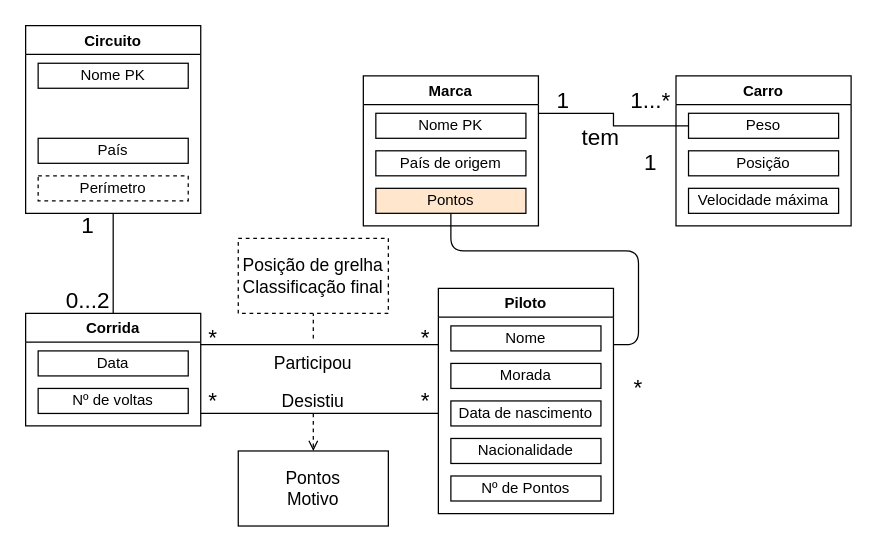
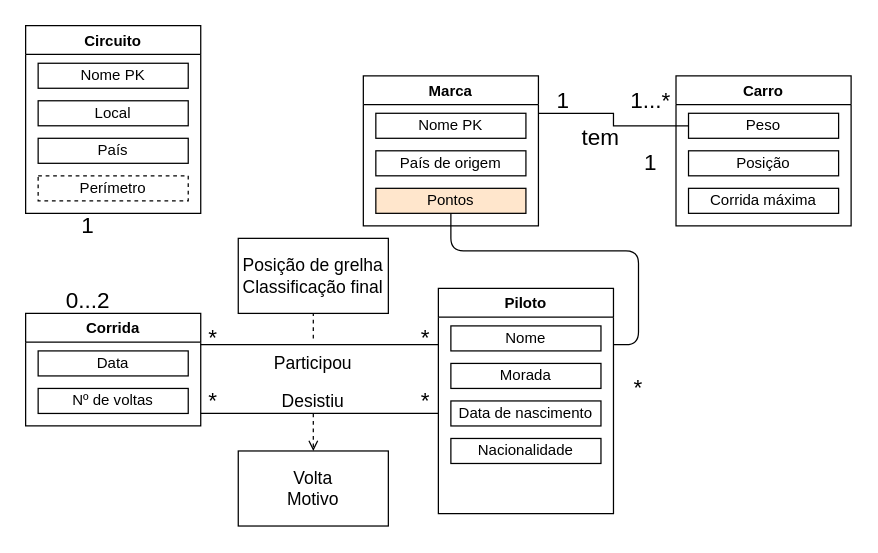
+ <mxCell id="41" value="Local" style="rounded=0;whiteSpace=wrap;html=1;" vertex="1" parent="40"><mxGeometry x="10" y="60" width="120" height="20" as="geometry" /></mxCell>
- <mxCell id="8" value="Velocidade máxima" style="rounded=0;whiteSpace=wrap;html=1;" vertex="1" parent="7"><mxGeometry x="10" y="90" width="120" height="20" as="geometry" /></mxCell>
+ <mxCell id="8" value="Corrida máxima" style="rounded=0;whiteSpace=wrap;html=1;" vertex="1" parent="7"><mxGeometry x="10" y="90" width="120" height="20" as="geometry" /></mxCell>
- <mxCell id="22" style="edgeStyle=orthogonalEdgeStyle;rounded=1;orthogonalLoop=1;jettySize=auto;html=1;exitX=0.5;exitY=0;exitDx=0;exitDy=0;entryX=0.5;entryY=1;entryDx=0;entryDy=0;fontSize=14;endArrow=none;endFill=0;strokeColor=default;" edge="1" parent="1" source="23" target="40"><mxGeometry relative="1" as="geometry" /></mxCell>
- <mxCell id="27" value="Posição de grelha&lt;br style=&quot;font-size: 14px;&quot;&gt;Classificação final" style="rounded=0;whiteSpace=wrap;html=1;fontSize=14;dashed=1;" vertex="1" parent="1"><mxGeometry x="190" y="190" width="120" height="60" as="geometry" /></mxCell>
+ <mxCell id="27" value="Posição de grelha&lt;br style=&quot;font-size: 14px;&quot;&gt;Classificação final" style="rounded=0;whiteSpace=wrap;html=1;fontSize=14;" vertex="1" parent="1"><mxGeometry x="190" y="190" width="120" height="60" as="geometry" /></mxCell>
- <mxCell id="30" value="Pontos&lt;br&gt;Motivo" style="rounded=0;whiteSpace=wrap;html=1;fontSize=14;" vertex="1" parent="1"><mxGeometry x="190" y="360" width="120" height="60" as="geometry" /></mxCell>
+ <mxCell id="30" value="Volta&lt;br&gt;Motivo" style="rounded=0;whiteSpace=wrap;html=1;fontSize=14;" vertex="1" parent="1"><mxGeometry x="190" y="360" width="120" height="60" as="geometry" /></mxCell>
- <mxCell id="20" value="Nº de Pontos" style="rounded=0;whiteSpace=wrap;html=1;" vertex="1" parent="15"><mxGeometry x="10" y="150" width="120" height="20" as="geometry" /></mxCell>
